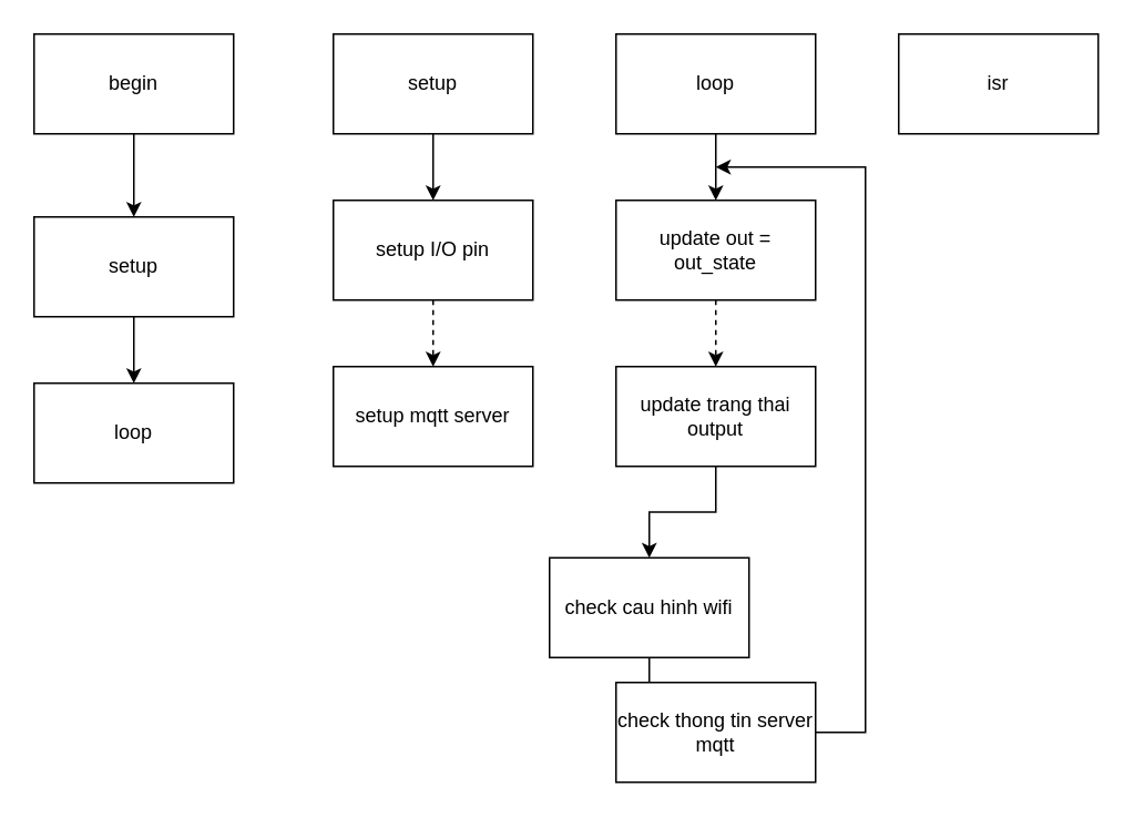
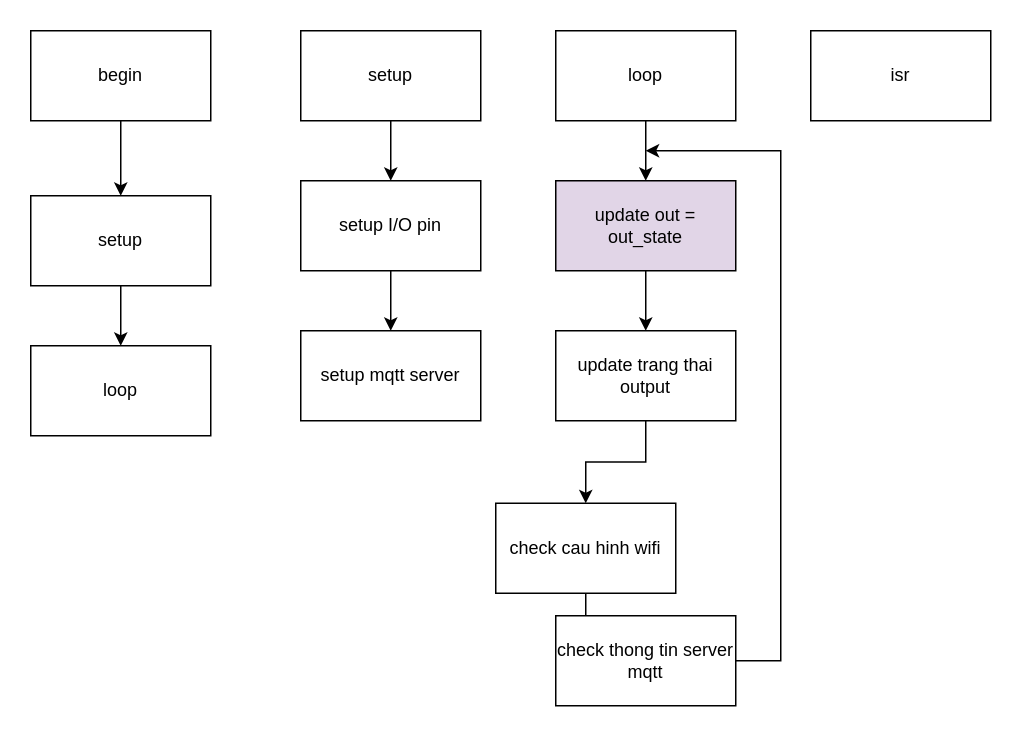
- <mxCell id="22" value="update out = out_state" style="rounded=0;whiteSpace=wrap;html=1;" vertex="1" parent="1"><mxGeometry x="370" y="120" width="120" height="60" as="geometry" /></mxCell>
+ <mxCell id="22" value="update out = out_state" style="rounded=0;whiteSpace=wrap;html=1;fillColor=#e1d5e7;" vertex="1" parent="1"><mxGeometry x="370" y="120" width="120" height="60" as="geometry" /></mxCell>
- <mxCell id="9" value="" style="edgeStyle=orthogonalEdgeStyle;rounded=0;orthogonalLoop=1;jettySize=auto;html=1;dashed=1;" edge="1" parent="1" source="10" target="11"><mxGeometry relative="1" as="geometry" /></mxCell>
+ <mxCell id="9" value="" style="edgeStyle=orthogonalEdgeStyle;rounded=0;orthogonalLoop=1;jettySize=auto;html=1;" edge="1" parent="1" source="10" target="11"><mxGeometry relative="1" as="geometry" /></mxCell>
- <mxCell id="21" value="" style="edgeStyle=orthogonalEdgeStyle;rounded=0;orthogonalLoop=1;jettySize=auto;html=1;dashed=1;" edge="1" parent="1" source="22" target="15"><mxGeometry relative="1" as="geometry" /></mxCell>
+ <mxCell id="21" value="" style="edgeStyle=orthogonalEdgeStyle;rounded=0;orthogonalLoop=1;jettySize=auto;html=1;" edge="1" parent="1" source="22" target="15"><mxGeometry relative="1" as="geometry" /></mxCell>
